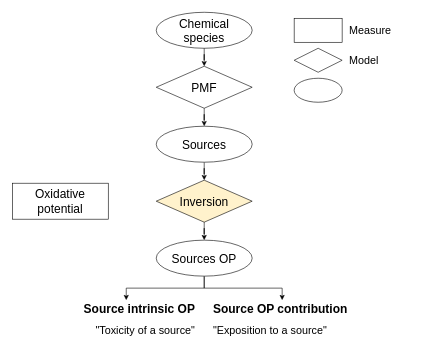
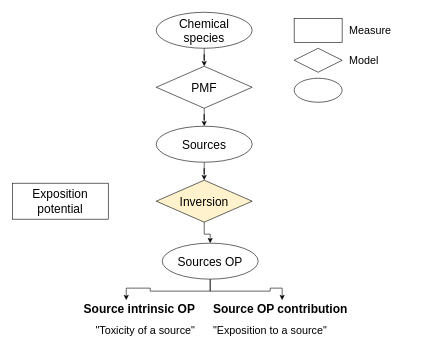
- <mxCell id="7" value="&lt;div style=&quot;font-size: 20px&quot;&gt;&lt;font style=&quot;font-size: 20px&quot;&gt;Oxidative&lt;/font&gt;&lt;/div&gt;&lt;div style=&quot;font-size: 20px&quot;&gt;&lt;font style=&quot;font-size: 20px&quot;&gt;potential&lt;br&gt;&lt;/font&gt;&lt;/div&gt;" style="rounded=0;whiteSpace=wrap;html=1;" vertex="1" parent="1"><mxGeometry x="20" y="305" width="160" height="60" as="geometry" /></mxCell>
+ <mxCell id="7" value="&lt;div style=&quot;font-size: 20px&quot;&gt;&lt;font style=&quot;font-size: 20px&quot;&gt;Exposition&lt;/font&gt;&lt;/div&gt;&lt;div style=&quot;font-size: 20px&quot;&gt;&lt;font style=&quot;font-size: 20px&quot;&gt;potential&lt;br&gt;&lt;/font&gt;&lt;/div&gt;" style="rounded=0;whiteSpace=wrap;html=1;" vertex="1" parent="1"><mxGeometry x="20" y="305" width="160" height="60" as="geometry" /></mxCell>
- <mxCell id="12" value="&lt;div&gt;&lt;font style=&quot;font-size: 20px&quot;&gt;Sources OP&lt;br&gt;&lt;/font&gt;&lt;/div&gt;" style="ellipse;whiteSpace=wrap;html=1;" vertex="1" parent="1"><mxGeometry x="260" y="400" width="160" height="60" as="geometry" /></mxCell>
+ <mxCell id="12" value="&lt;div&gt;&lt;font style=&quot;font-size: 20px&quot;&gt;Sources OP&lt;br&gt;&lt;/font&gt;&lt;/div&gt;" style="ellipse;whiteSpace=wrap;html=1;" vertex="1" parent="1"><mxGeometry x="270" y="405" width="160" height="60" as="geometry" /></mxCell>
